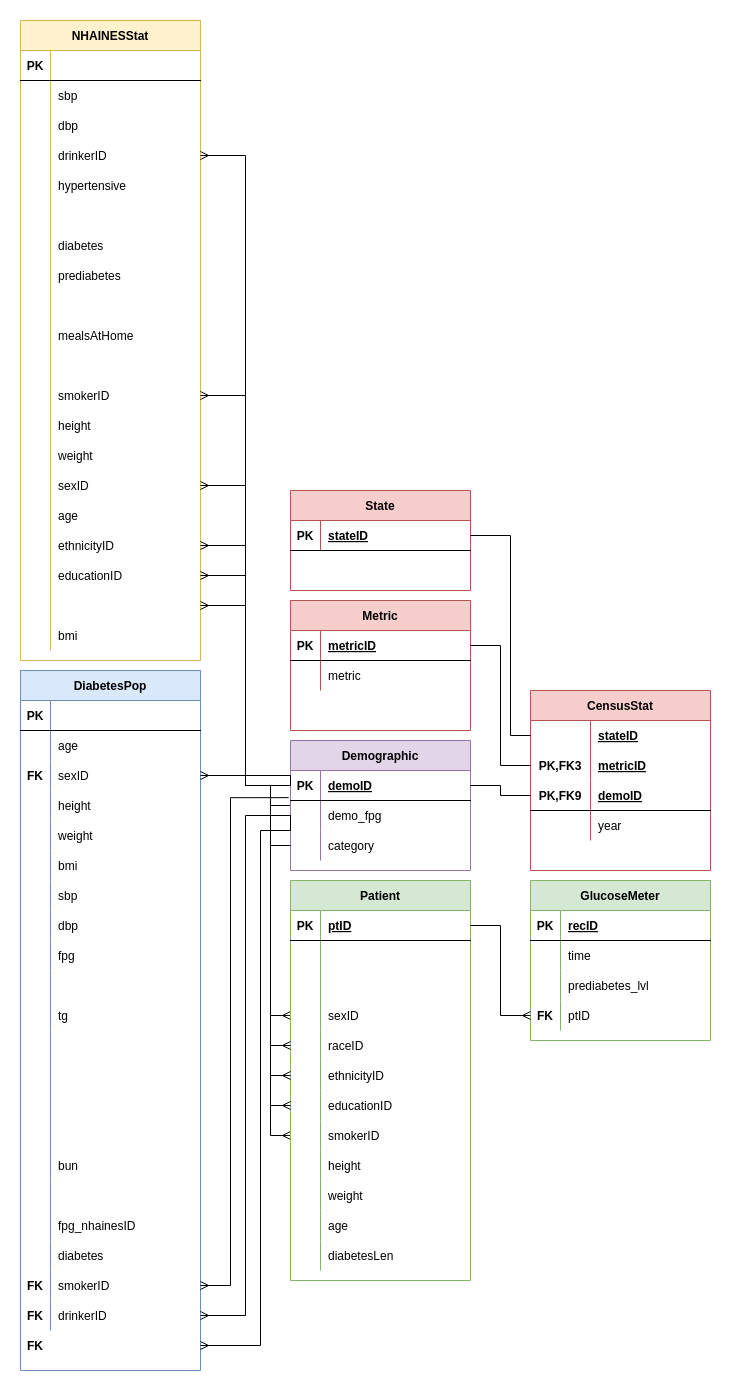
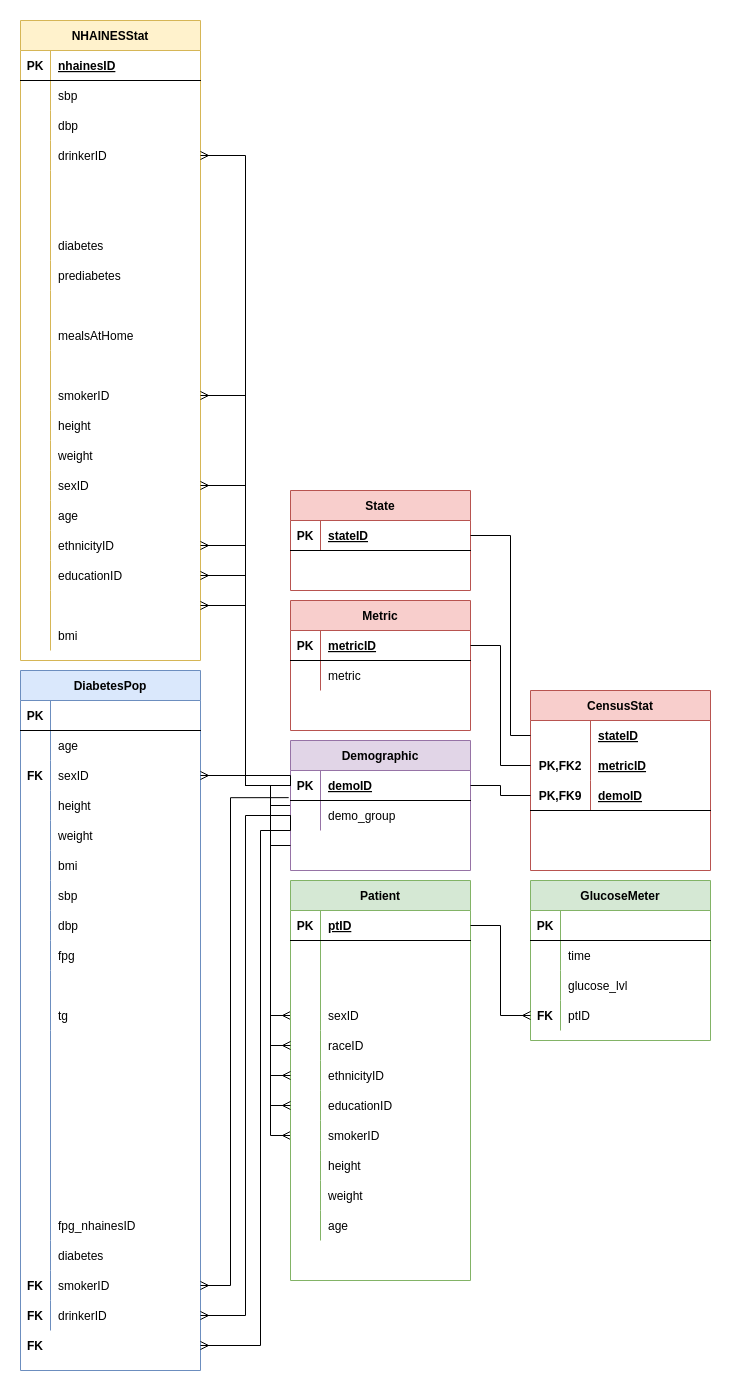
+ <mxCell id="164" value="nhainesID" style="shape=partialRectangle;connectable=0;fillColor=none;top=0;left=0;bottom=0;right=0;align=left;spacingLeft=6;fontStyle=5;overflow=hidden;" parent="162" vertex="1"><mxGeometry x="30" width="150" height="30" as="geometry"><mxRectangle width="150" height="30" as="alternateBounds" /></mxGeometry></mxCell>
- <mxCell id="176" value="hypertensive" style="shape=partialRectangle;connectable=0;fillColor=none;top=0;left=0;bottom=0;right=0;align=left;spacingLeft=6;overflow=hidden;" parent="174" vertex="1"><mxGeometry x="30" width="150" height="30" as="geometry"><mxRectangle width="150" height="30" as="alternateBounds" /></mxGeometry></mxCell>
- <mxCell id="136" value="PK,FK3" style="shape=partialRectangle;connectable=0;fillColor=none;top=0;left=0;bottom=0;right=0;fontStyle=1;overflow=hidden;" parent="135" vertex="1"><mxGeometry width="60" height="30" as="geometry"><mxRectangle width="60" height="30" as="alternateBounds" /></mxGeometry></mxCell>
+ <mxCell id="136" value="PK,FK2" style="shape=partialRectangle;connectable=0;fillColor=none;top=0;left=0;bottom=0;right=0;fontStyle=1;overflow=hidden;" parent="135" vertex="1"><mxGeometry width="60" height="30" as="geometry"><mxRectangle width="60" height="30" as="alternateBounds" /></mxGeometry></mxCell>
- <mxCell id="69" value="demo_fpg" style="shape=partialRectangle;connectable=0;fillColor=none;top=0;left=0;bottom=0;right=0;align=left;spacingLeft=6;overflow=hidden;" parent="67" vertex="1"><mxGeometry x="30" width="150" height="30" as="geometry"><mxRectangle width="150" height="30" as="alternateBounds" /></mxGeometry></mxCell>
+ <mxCell id="69" value="demo_group" style="shape=partialRectangle;connectable=0;fillColor=none;top=0;left=0;bottom=0;right=0;align=left;spacingLeft=6;overflow=hidden;" parent="67" vertex="1"><mxGeometry x="30" width="150" height="30" as="geometry"><mxRectangle width="150" height="30" as="alternateBounds" /></mxGeometry></mxCell>
- <mxCell id="143" value="year" style="shape=partialRectangle;connectable=0;fillColor=none;top=0;left=0;bottom=0;right=0;align=left;spacingLeft=6;overflow=hidden;" parent="141" vertex="1"><mxGeometry x="60" width="120" height="30" as="geometry"><mxRectangle width="120" height="30" as="alternateBounds" /></mxGeometry></mxCell>
- <mxCell id="72" value="category" style="shape=partialRectangle;connectable=0;fillColor=none;top=0;left=0;bottom=0;right=0;align=left;spacingLeft=6;overflow=hidden;" parent="70" vertex="1"><mxGeometry x="30" width="150" height="30" as="geometry"><mxRectangle width="150" height="30" as="alternateBounds" /></mxGeometry></mxCell>
- <mxCell id="112" value="recID" style="shape=partialRectangle;connectable=0;fillColor=none;top=0;left=0;bottom=0;right=0;align=left;spacingLeft=6;fontStyle=5;overflow=hidden;" parent="110" vertex="1"><mxGeometry x="30" width="150" height="30" as="geometry"><mxRectangle width="150" height="30" as="alternateBounds" /></mxGeometry></mxCell>
- <mxCell id="118" value="prediabetes_lvl" style="shape=partialRectangle;connectable=0;fillColor=none;top=0;left=0;bottom=0;right=0;align=left;spacingLeft=6;overflow=hidden;" parent="116" vertex="1"><mxGeometry x="30" width="150" height="30" as="geometry"><mxRectangle width="150" height="30" as="alternateBounds" /></mxGeometry></mxCell>
+ <mxCell id="118" value="glucose_lvl" style="shape=partialRectangle;connectable=0;fillColor=none;top=0;left=0;bottom=0;right=0;align=left;spacingLeft=6;overflow=hidden;" parent="116" vertex="1"><mxGeometry x="30" width="150" height="30" as="geometry"><mxRectangle width="150" height="30" as="alternateBounds" /></mxGeometry></mxCell>
- <mxCell id="44" value="bun" style="shape=partialRectangle;connectable=0;fillColor=none;top=0;left=0;bottom=0;right=0;align=left;spacingLeft=6;overflow=hidden;" parent="42" vertex="1"><mxGeometry x="30" width="150" height="30" as="geometry"><mxRectangle width="150" height="30" as="alternateBounds" /></mxGeometry></mxCell>
- <mxCell id="108" value="diabetesLen" style="shape=partialRectangle;connectable=0;fillColor=none;top=0;left=0;bottom=0;right=0;align=left;spacingLeft=6;overflow=hidden;" vertex="1" parent="106"><mxGeometry x="30" width="150" height="30" as="geometry"><mxRectangle width="150" height="30" as="alternateBounds" /></mxGeometry></mxCell>
